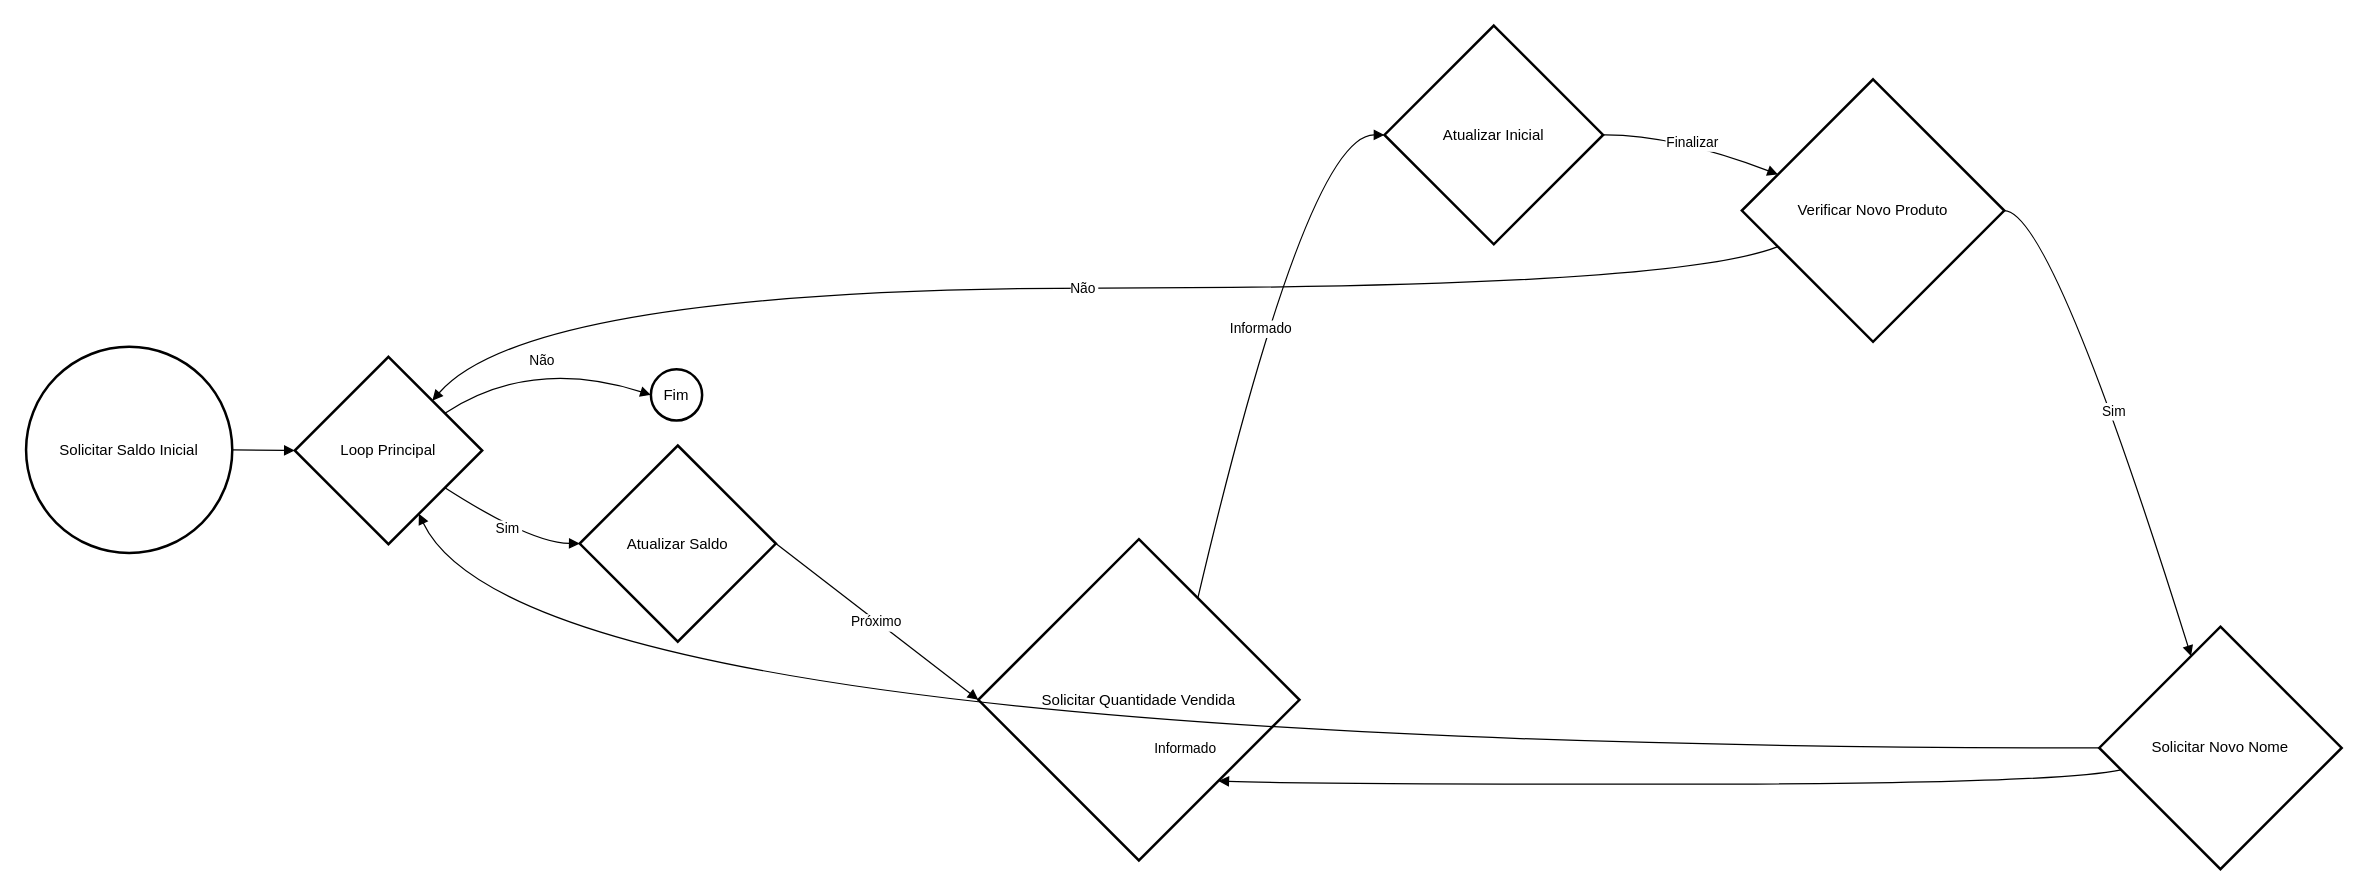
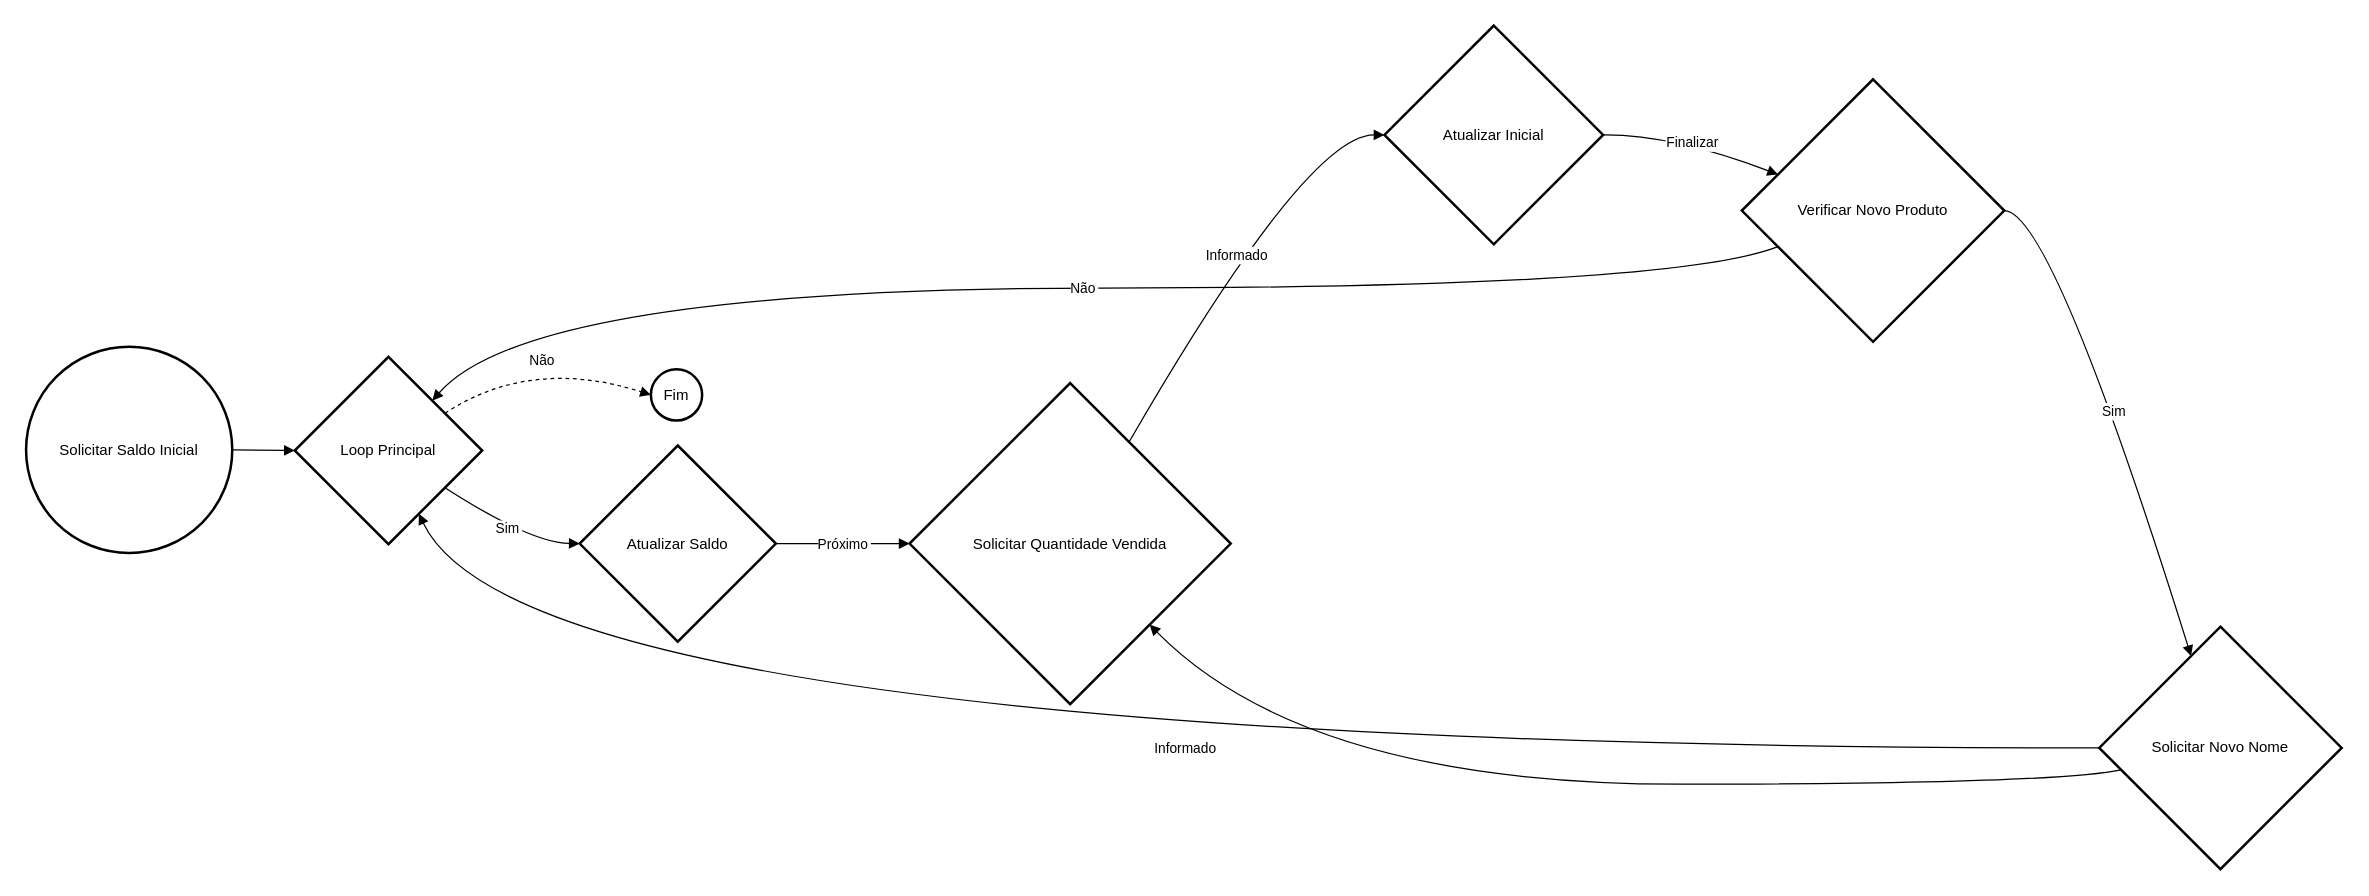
- <mxCell id="12" value="Não" style="curved=1;startArrow=none;endArrow=block;exitX=1;exitY=0.17;entryX=0.01;entryY=0.49;" edge="1" parent="1" source="3" target="5"><mxGeometry relative="1" as="geometry"><Array as="points"><mxPoint x="424" y="285" /></Array></mxGeometry></mxCell>
+ <mxCell id="12" value="Não" style="curved=1;startArrow=none;endArrow=block;exitX=1;exitY=0.17;entryX=0.01;entryY=0.49;dashed=1;" edge="1" parent="1" source="3" target="5"><mxGeometry relative="1" as="geometry"><Array as="points"><mxPoint x="424" y="285" /></Array></mxGeometry></mxCell>
- <mxCell id="6" value="Solicitar Quantidade Vendida" style="rhombus;strokeWidth=2;whiteSpace=wrap;" vertex="1" parent="1"><mxGeometry x="782" y="431" width="257" height="257" as="geometry" /></mxCell>
+ <mxCell id="6" value="Solicitar Quantidade Vendida" style="rhombus;strokeWidth=2;whiteSpace=wrap;" vertex="1" parent="1"><mxGeometry x="727" y="306" width="257" height="257" as="geometry" /></mxCell>
